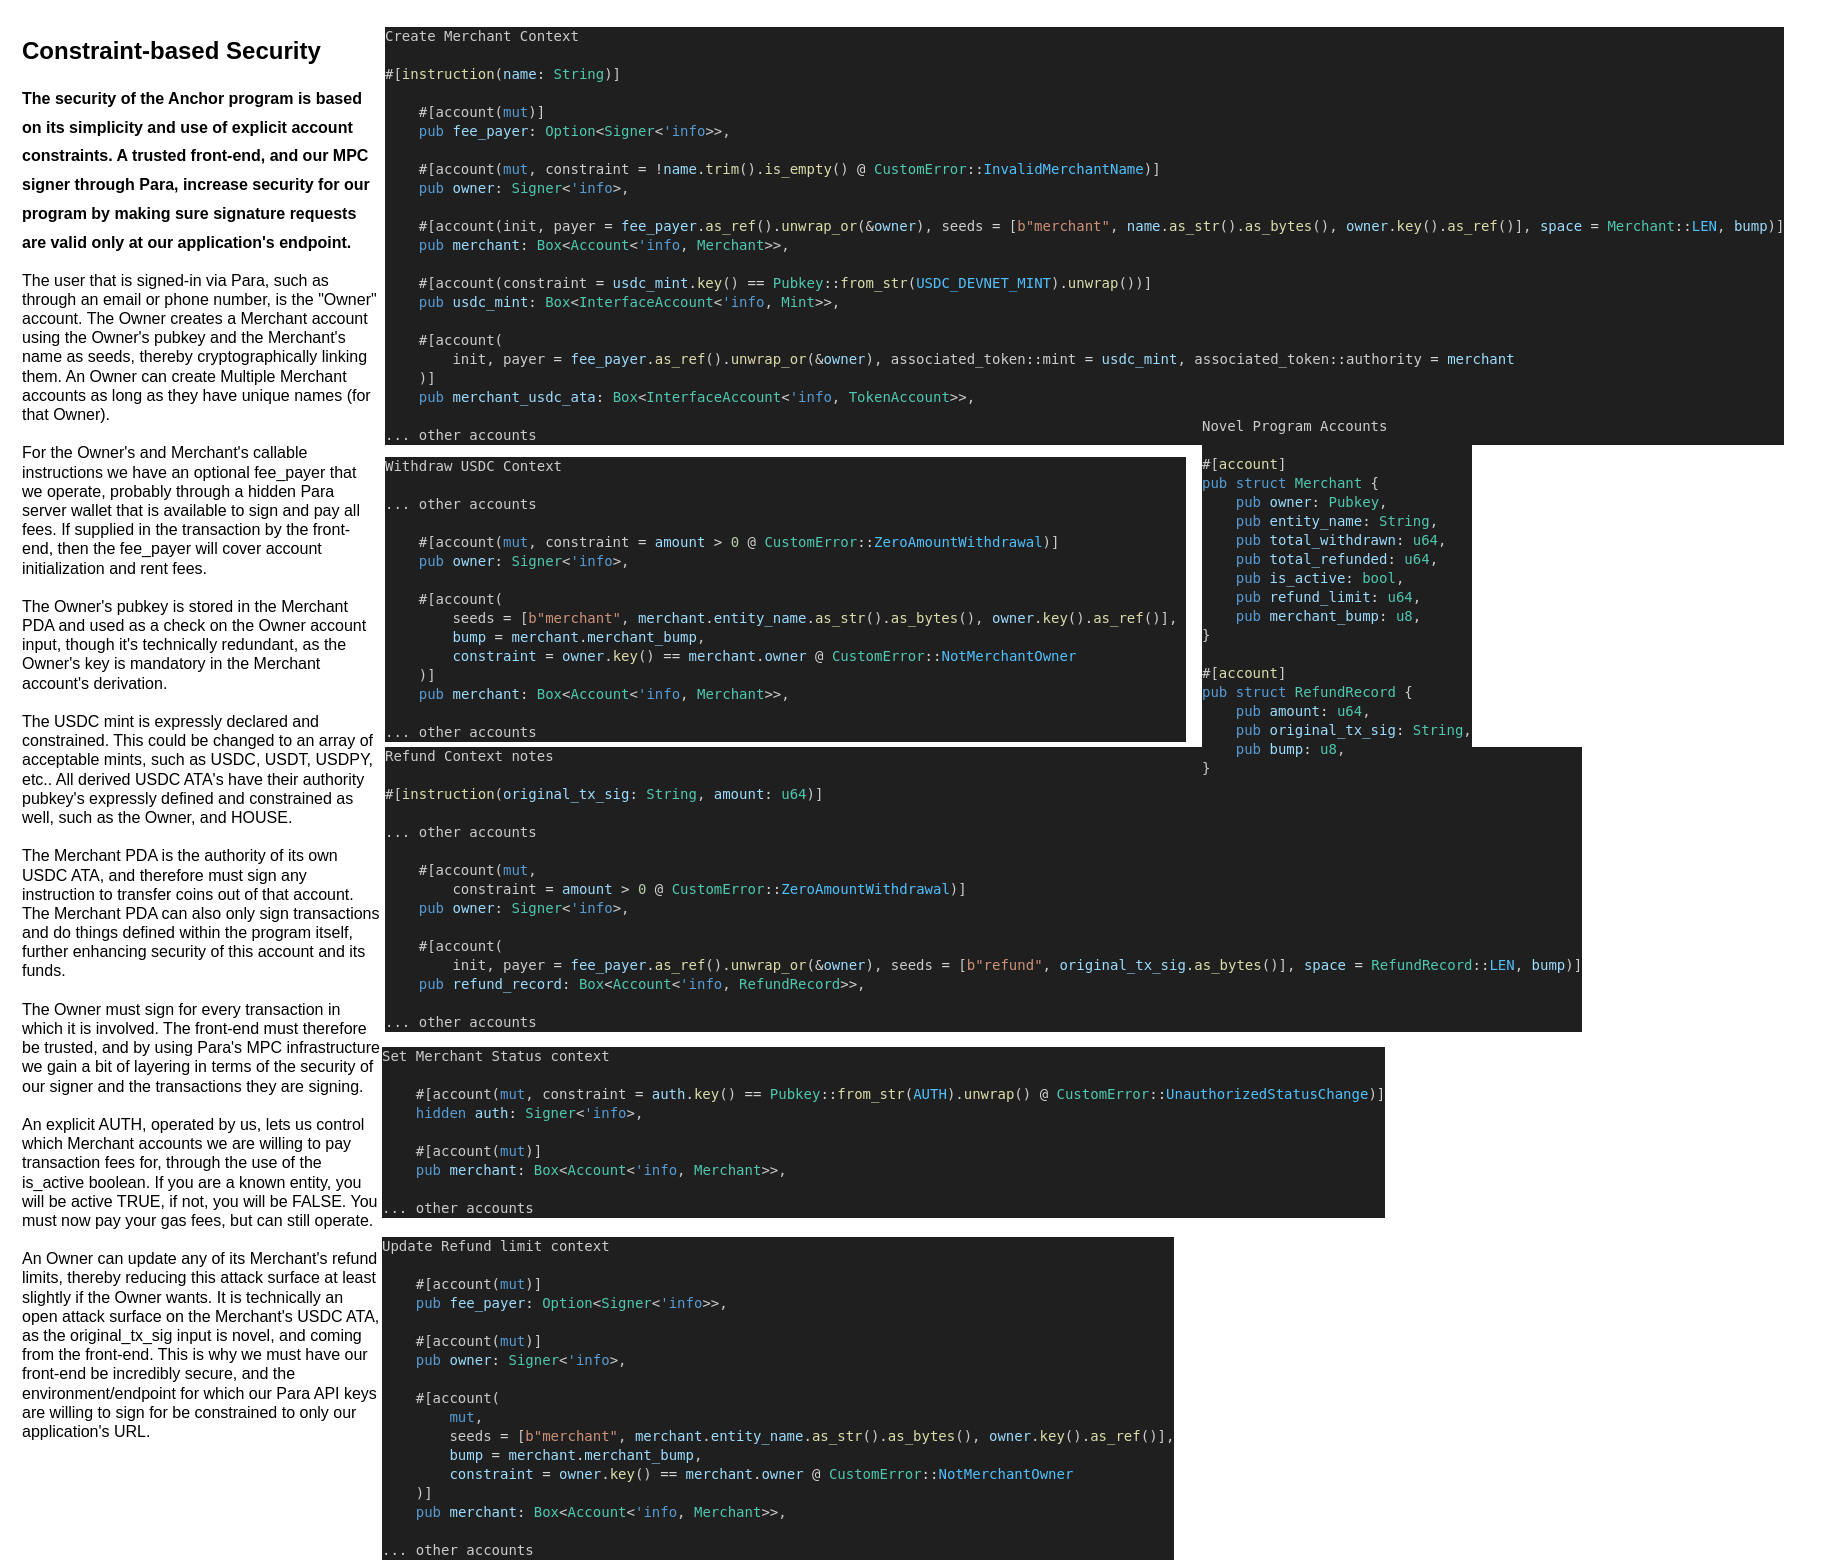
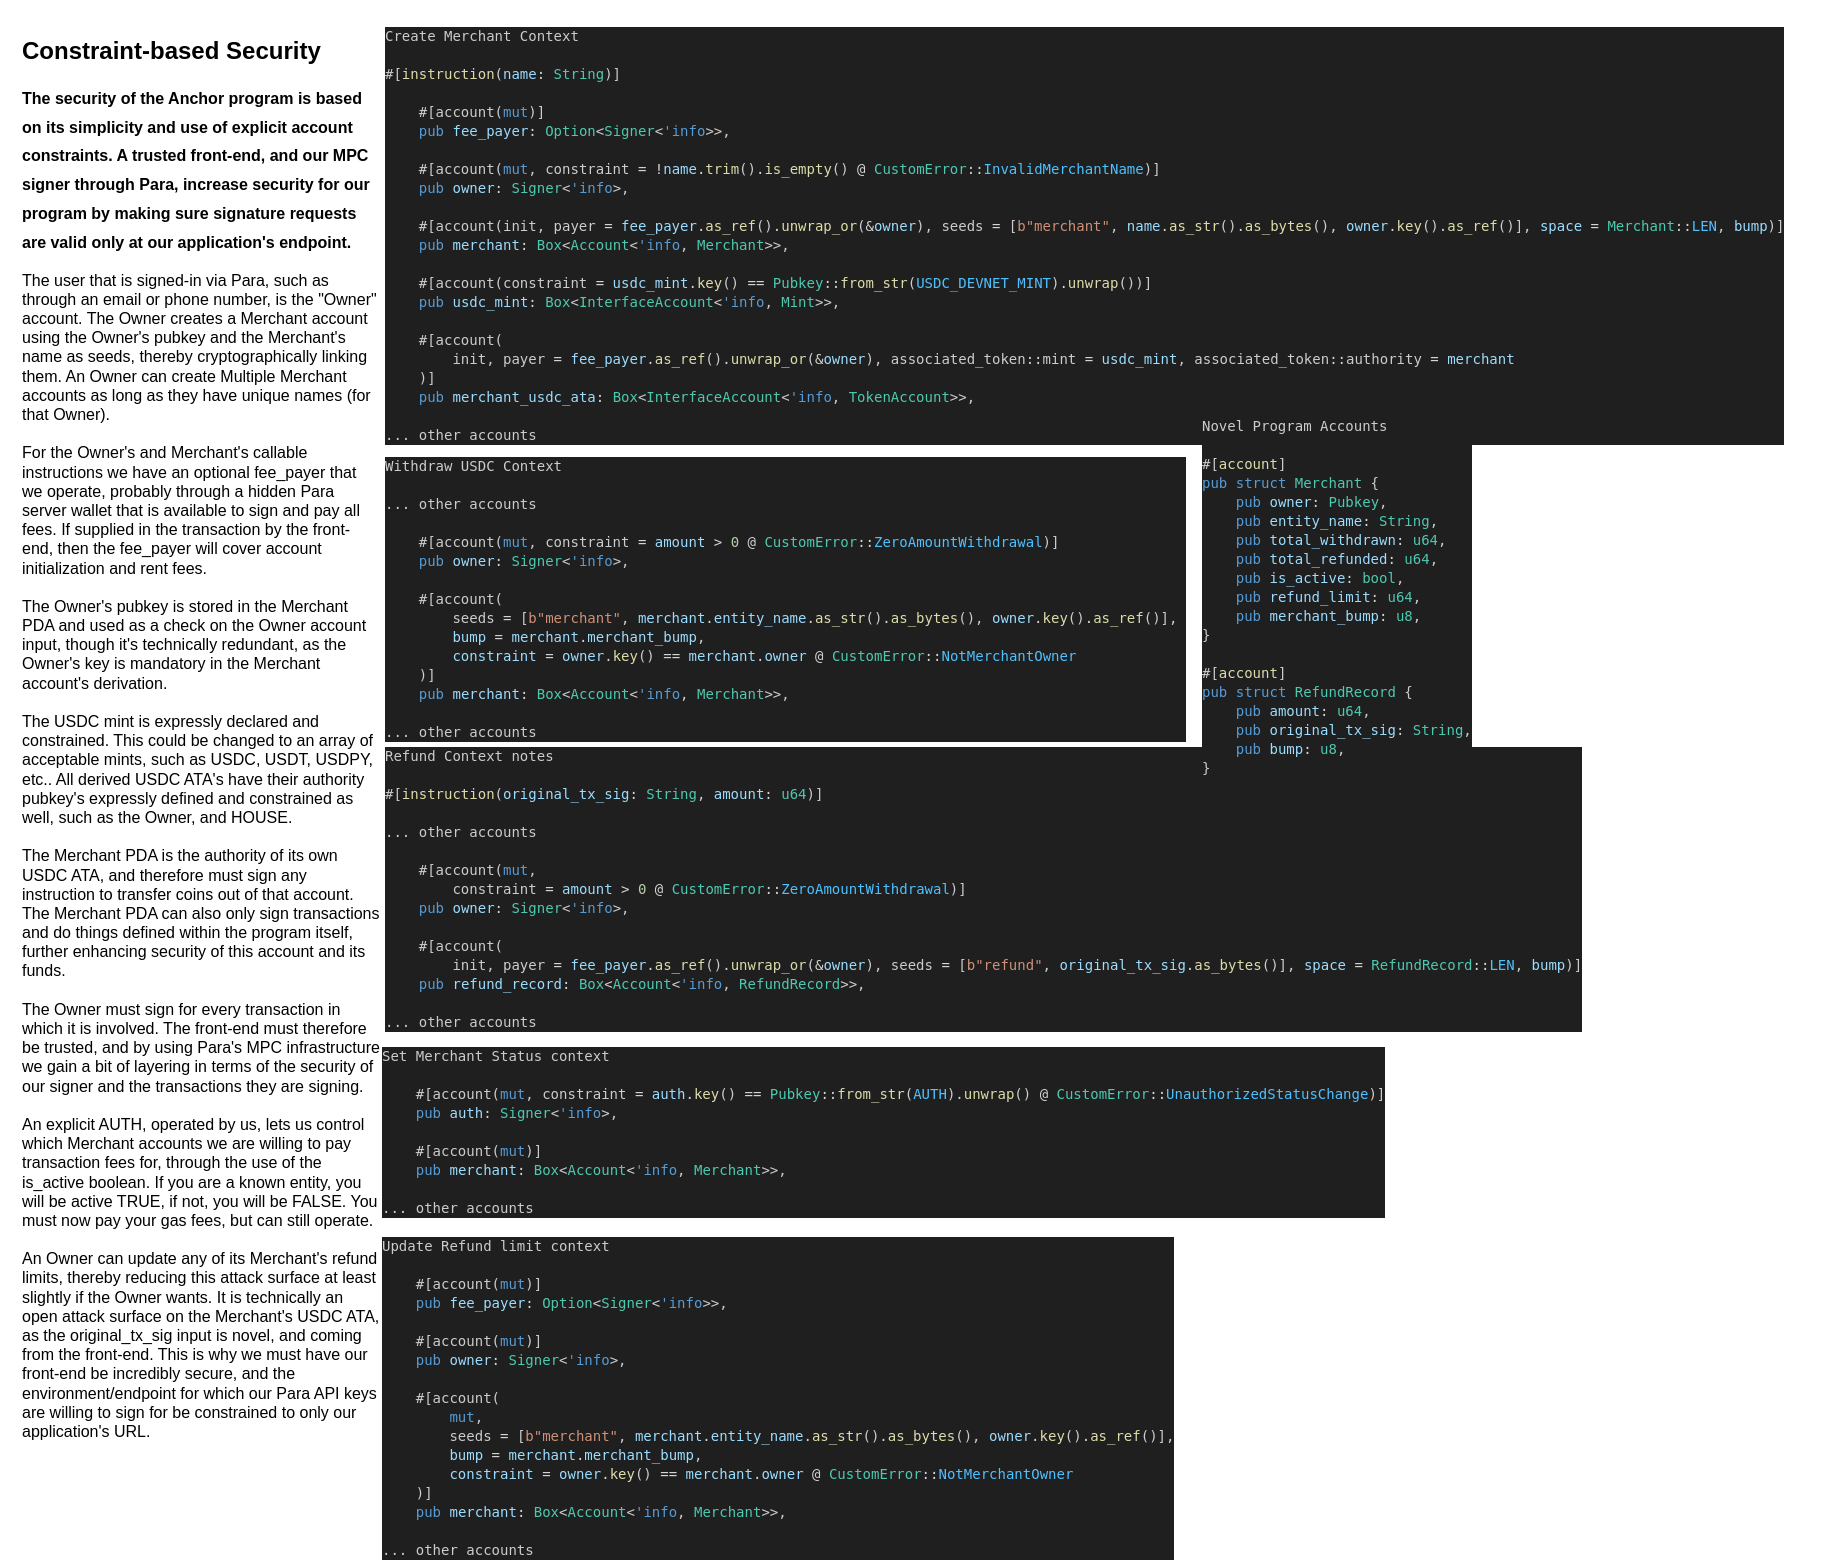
- <mxCell id="7" value="&lt;div style=&quot;color: #cccccc;background-color: #1f1f1f;font-family: 'Droid Sans Mono', 'monospace', monospace;font-weight: normal;font-size: 14px;line-height: 19px;white-space: pre;&quot;&gt;&lt;div&gt;&lt;span style=&quot;color: #cccccc;&quot;&gt;Set Merchant Status context&lt;/span&gt;&lt;/div&gt;&lt;div&gt;&lt;span style=&quot;color: #cccccc;&quot;&gt;&lt;br&gt;&lt;/span&gt;&lt;/div&gt;&lt;div&gt;&lt;span style=&quot;color: #cccccc;&quot;&gt;    #[account(&lt;/span&gt;&lt;span style=&quot;color: #569cd6;&quot;&gt;mut&lt;/span&gt;&lt;span style=&quot;color: #cccccc;&quot;&gt;, constraint &lt;/span&gt;&lt;span style=&quot;color: #d4d4d4;&quot;&gt;=&lt;/span&gt;&lt;span style=&quot;color: #cccccc;&quot;&gt; &lt;/span&gt;&lt;span style=&quot;color: #9cdcfe;&quot;&gt;auth&lt;/span&gt;&lt;span style=&quot;color: #d4d4d4;&quot;&gt;.&lt;/span&gt;&lt;span style=&quot;color: #dcdcaa;&quot;&gt;key&lt;/span&gt;&lt;span style=&quot;color: #cccccc;&quot;&gt;() &lt;/span&gt;&lt;span style=&quot;color: #d4d4d4;&quot;&gt;=&lt;/span&gt;&lt;span style=&quot;color: #d4d4d4;&quot;&gt;=&lt;/span&gt;&lt;span style=&quot;color: #cccccc;&quot;&gt; &lt;/span&gt;&lt;span style=&quot;color: #4ec9b0;&quot;&gt;Pubkey&lt;/span&gt;&lt;span style=&quot;color: #d4d4d4;&quot;&gt;:&lt;/span&gt;&lt;span style=&quot;color: #d4d4d4;&quot;&gt;:&lt;/span&gt;&lt;span style=&quot;color: #dcdcaa;&quot;&gt;from_str&lt;/span&gt;&lt;span style=&quot;color: #cccccc;&quot;&gt;(&lt;/span&gt;&lt;span style=&quot;color: #4fc1ff;&quot;&gt;AUTH&lt;/span&gt;&lt;span style=&quot;color: #cccccc;&quot;&gt;)&lt;/span&gt;&lt;span style=&quot;color: #d4d4d4;&quot;&gt;.&lt;/span&gt;&lt;span style=&quot;color: #dcdcaa;&quot;&gt;unwrap&lt;/span&gt;&lt;span style=&quot;color: #cccccc;&quot;&gt;() &lt;/span&gt;&lt;span style=&quot;color: #d4d4d4;&quot;&gt;@&lt;/span&gt;&lt;span style=&quot;color: #cccccc;&quot;&gt; &lt;/span&gt;&lt;span style=&quot;color: #4ec9b0;&quot;&gt;CustomError&lt;/span&gt;&lt;span style=&quot;color: #d4d4d4;&quot;&gt;:&lt;/span&gt;&lt;span style=&quot;color: #d4d4d4;&quot;&gt;:&lt;/span&gt;&lt;span style=&quot;color: #4fc1ff;&quot;&gt;UnauthorizedStatusChange&lt;/span&gt;&lt;span style=&quot;color: #cccccc;&quot;&gt;)]&lt;/span&gt;&lt;/div&gt;&lt;div&gt;&lt;span style=&quot;color: #cccccc;&quot;&gt;    &lt;/span&gt;&lt;span style=&quot;color: #569cd6;&quot;&gt;hidden&lt;/span&gt;&lt;span style=&quot;color: #cccccc;&quot;&gt; &lt;/span&gt;&lt;span style=&quot;color: #9cdcfe;&quot;&gt;auth&lt;/span&gt;&lt;span style=&quot;color: #d4d4d4;&quot;&gt;:&lt;/span&gt;&lt;span style=&quot;color: #cccccc;&quot;&gt; &lt;/span&gt;&lt;span style=&quot;color: #4ec9b0;&quot;&gt;Signer&lt;/span&gt;&lt;span style=&quot;color: #cccccc;&quot;&gt;&amp;lt;&lt;/span&gt;&lt;span style=&quot;color: #569cd6;&quot;&gt;'&lt;/span&gt;&lt;span style=&quot;color: #569cd6;&quot;&gt;info&lt;/span&gt;&lt;span style=&quot;color: #cccccc;&quot;&gt;&amp;gt;,&lt;/span&gt;&lt;/div&gt;&lt;br&gt;&lt;div&gt;&lt;span style=&quot;color: #cccccc;&quot;&gt;    #[account(&lt;/span&gt;&lt;span style=&quot;color: #569cd6;&quot;&gt;mut&lt;/span&gt;&lt;span style=&quot;color: #cccccc;&quot;&gt;)]&lt;/span&gt;&lt;/div&gt;&lt;div&gt;&lt;span style=&quot;color: #cccccc;&quot;&gt;    &lt;/span&gt;&lt;span style=&quot;color: #569cd6;&quot;&gt;pub&lt;/span&gt;&lt;span style=&quot;color: #cccccc;&quot;&gt; &lt;/span&gt;&lt;span style=&quot;color: #9cdcfe;&quot;&gt;merchant&lt;/span&gt;&lt;span style=&quot;color: #d4d4d4;&quot;&gt;:&lt;/span&gt;&lt;span style=&quot;color: #cccccc;&quot;&gt; &lt;/span&gt;&lt;span style=&quot;color: #4ec9b0;&quot;&gt;Box&lt;/span&gt;&lt;span style=&quot;color: #cccccc;&quot;&gt;&amp;lt;&lt;/span&gt;&lt;span style=&quot;color: #4ec9b0;&quot;&gt;Account&lt;/span&gt;&lt;span style=&quot;color: #cccccc;&quot;&gt;&amp;lt;&lt;/span&gt;&lt;span style=&quot;color: #569cd6;&quot;&gt;'&lt;/span&gt;&lt;span style=&quot;color: #569cd6;&quot;&gt;info&lt;/span&gt;&lt;span style=&quot;color: #cccccc;&quot;&gt;, &lt;/span&gt;&lt;span style=&quot;color: #4ec9b0;&quot;&gt;Merchant&lt;/span&gt;&lt;span style=&quot;color: #cccccc;&quot;&gt;&amp;gt;&amp;gt;,&lt;/span&gt;&lt;/div&gt;&lt;div&gt;&lt;span style=&quot;color: #cccccc;&quot;&gt;&lt;br&gt;&lt;/span&gt;&lt;/div&gt;&lt;div&gt;&lt;span style=&quot;color: #cccccc;&quot;&gt;... other accounts&lt;/span&gt;&lt;/div&gt;&lt;/div&gt;" style="text;whiteSpace=wrap;html=1;" vertex="1" parent="1"><mxGeometry x="380" y="1040" width="1020" height="160" as="geometry" /></mxCell>
+ <mxCell id="7" value="&lt;div style=&quot;color: #cccccc;background-color: #1f1f1f;font-family: 'Droid Sans Mono', 'monospace', monospace;font-weight: normal;font-size: 14px;line-height: 19px;white-space: pre;&quot;&gt;&lt;div&gt;&lt;span style=&quot;color: #cccccc;&quot;&gt;Set Merchant Status context&lt;/span&gt;&lt;/div&gt;&lt;div&gt;&lt;span style=&quot;color: #cccccc;&quot;&gt;&lt;br&gt;&lt;/span&gt;&lt;/div&gt;&lt;div&gt;&lt;span style=&quot;color: #cccccc;&quot;&gt;    #[account(&lt;/span&gt;&lt;span style=&quot;color: #569cd6;&quot;&gt;mut&lt;/span&gt;&lt;span style=&quot;color: #cccccc;&quot;&gt;, constraint &lt;/span&gt;&lt;span style=&quot;color: #d4d4d4;&quot;&gt;=&lt;/span&gt;&lt;span style=&quot;color: #cccccc;&quot;&gt; &lt;/span&gt;&lt;span style=&quot;color: #9cdcfe;&quot;&gt;auth&lt;/span&gt;&lt;span style=&quot;color: #d4d4d4;&quot;&gt;.&lt;/span&gt;&lt;span style=&quot;color: #dcdcaa;&quot;&gt;key&lt;/span&gt;&lt;span style=&quot;color: #cccccc;&quot;&gt;() &lt;/span&gt;&lt;span style=&quot;color: #d4d4d4;&quot;&gt;=&lt;/span&gt;&lt;span style=&quot;color: #d4d4d4;&quot;&gt;=&lt;/span&gt;&lt;span style=&quot;color: #cccccc;&quot;&gt; &lt;/span&gt;&lt;span style=&quot;color: #4ec9b0;&quot;&gt;Pubkey&lt;/span&gt;&lt;span style=&quot;color: #d4d4d4;&quot;&gt;:&lt;/span&gt;&lt;span style=&quot;color: #d4d4d4;&quot;&gt;:&lt;/span&gt;&lt;span style=&quot;color: #dcdcaa;&quot;&gt;from_str&lt;/span&gt;&lt;span style=&quot;color: #cccccc;&quot;&gt;(&lt;/span&gt;&lt;span style=&quot;color: #4fc1ff;&quot;&gt;AUTH&lt;/span&gt;&lt;span style=&quot;color: #cccccc;&quot;&gt;)&lt;/span&gt;&lt;span style=&quot;color: #d4d4d4;&quot;&gt;.&lt;/span&gt;&lt;span style=&quot;color: #dcdcaa;&quot;&gt;unwrap&lt;/span&gt;&lt;span style=&quot;color: #cccccc;&quot;&gt;() &lt;/span&gt;&lt;span style=&quot;color: #d4d4d4;&quot;&gt;@&lt;/span&gt;&lt;span style=&quot;color: #cccccc;&quot;&gt; &lt;/span&gt;&lt;span style=&quot;color: #4ec9b0;&quot;&gt;CustomError&lt;/span&gt;&lt;span style=&quot;color: #d4d4d4;&quot;&gt;:&lt;/span&gt;&lt;span style=&quot;color: #d4d4d4;&quot;&gt;:&lt;/span&gt;&lt;span style=&quot;color: #4fc1ff;&quot;&gt;UnauthorizedStatusChange&lt;/span&gt;&lt;span style=&quot;color: #cccccc;&quot;&gt;)]&lt;/span&gt;&lt;/div&gt;&lt;div&gt;&lt;span style=&quot;color: #cccccc;&quot;&gt;    &lt;/span&gt;&lt;span style=&quot;color: #569cd6;&quot;&gt;pub&lt;/span&gt;&lt;span style=&quot;color: #cccccc;&quot;&gt; &lt;/span&gt;&lt;span style=&quot;color: #9cdcfe;&quot;&gt;auth&lt;/span&gt;&lt;span style=&quot;color: #d4d4d4;&quot;&gt;:&lt;/span&gt;&lt;span style=&quot;color: #cccccc;&quot;&gt; &lt;/span&gt;&lt;span style=&quot;color: #4ec9b0;&quot;&gt;Signer&lt;/span&gt;&lt;span style=&quot;color: #cccccc;&quot;&gt;&amp;lt;&lt;/span&gt;&lt;span style=&quot;color: #569cd6;&quot;&gt;'&lt;/span&gt;&lt;span style=&quot;color: #569cd6;&quot;&gt;info&lt;/span&gt;&lt;span style=&quot;color: #cccccc;&quot;&gt;&amp;gt;,&lt;/span&gt;&lt;/div&gt;&lt;br&gt;&lt;div&gt;&lt;span style=&quot;color: #cccccc;&quot;&gt;    #[account(&lt;/span&gt;&lt;span style=&quot;color: #569cd6;&quot;&gt;mut&lt;/span&gt;&lt;span style=&quot;color: #cccccc;&quot;&gt;)]&lt;/span&gt;&lt;/div&gt;&lt;div&gt;&lt;span style=&quot;color: #cccccc;&quot;&gt;    &lt;/span&gt;&lt;span style=&quot;color: #569cd6;&quot;&gt;pub&lt;/span&gt;&lt;span style=&quot;color: #cccccc;&quot;&gt; &lt;/span&gt;&lt;span style=&quot;color: #9cdcfe;&quot;&gt;merchant&lt;/span&gt;&lt;span style=&quot;color: #d4d4d4;&quot;&gt;:&lt;/span&gt;&lt;span style=&quot;color: #cccccc;&quot;&gt; &lt;/span&gt;&lt;span style=&quot;color: #4ec9b0;&quot;&gt;Box&lt;/span&gt;&lt;span style=&quot;color: #cccccc;&quot;&gt;&amp;lt;&lt;/span&gt;&lt;span style=&quot;color: #4ec9b0;&quot;&gt;Account&lt;/span&gt;&lt;span style=&quot;color: #cccccc;&quot;&gt;&amp;lt;&lt;/span&gt;&lt;span style=&quot;color: #569cd6;&quot;&gt;'&lt;/span&gt;&lt;span style=&quot;color: #569cd6;&quot;&gt;info&lt;/span&gt;&lt;span style=&quot;color: #cccccc;&quot;&gt;, &lt;/span&gt;&lt;span style=&quot;color: #4ec9b0;&quot;&gt;Merchant&lt;/span&gt;&lt;span style=&quot;color: #cccccc;&quot;&gt;&amp;gt;&amp;gt;,&lt;/span&gt;&lt;/div&gt;&lt;div&gt;&lt;span style=&quot;color: #cccccc;&quot;&gt;&lt;br&gt;&lt;/span&gt;&lt;/div&gt;&lt;div&gt;&lt;span style=&quot;color: #cccccc;&quot;&gt;... other accounts&lt;/span&gt;&lt;/div&gt;&lt;/div&gt;" style="text;whiteSpace=wrap;html=1;" vertex="1" parent="1"><mxGeometry x="380" y="1040" width="1020" height="160" as="geometry" /></mxCell>
